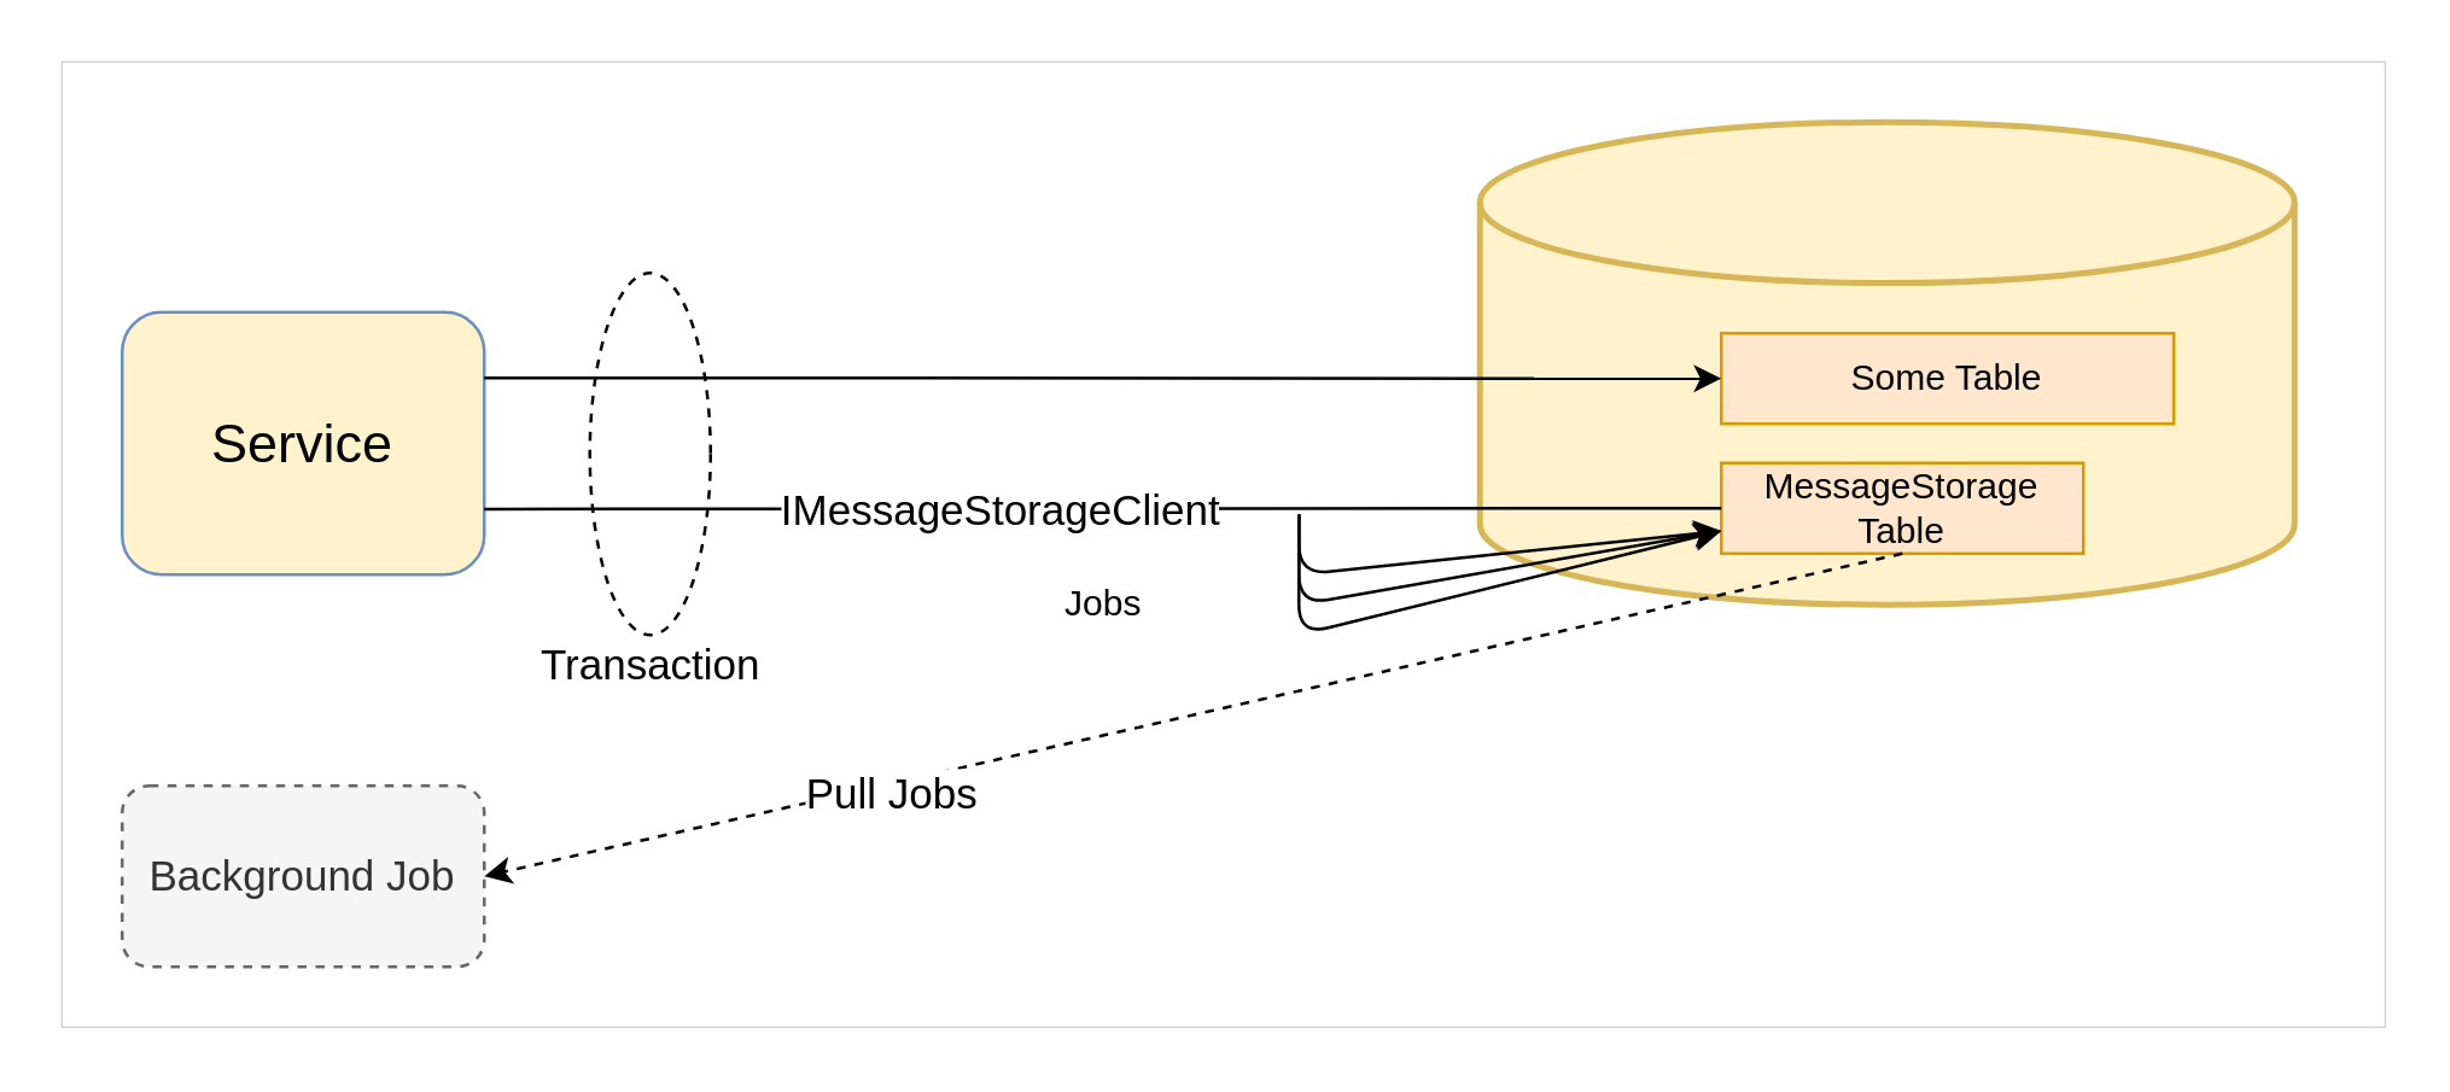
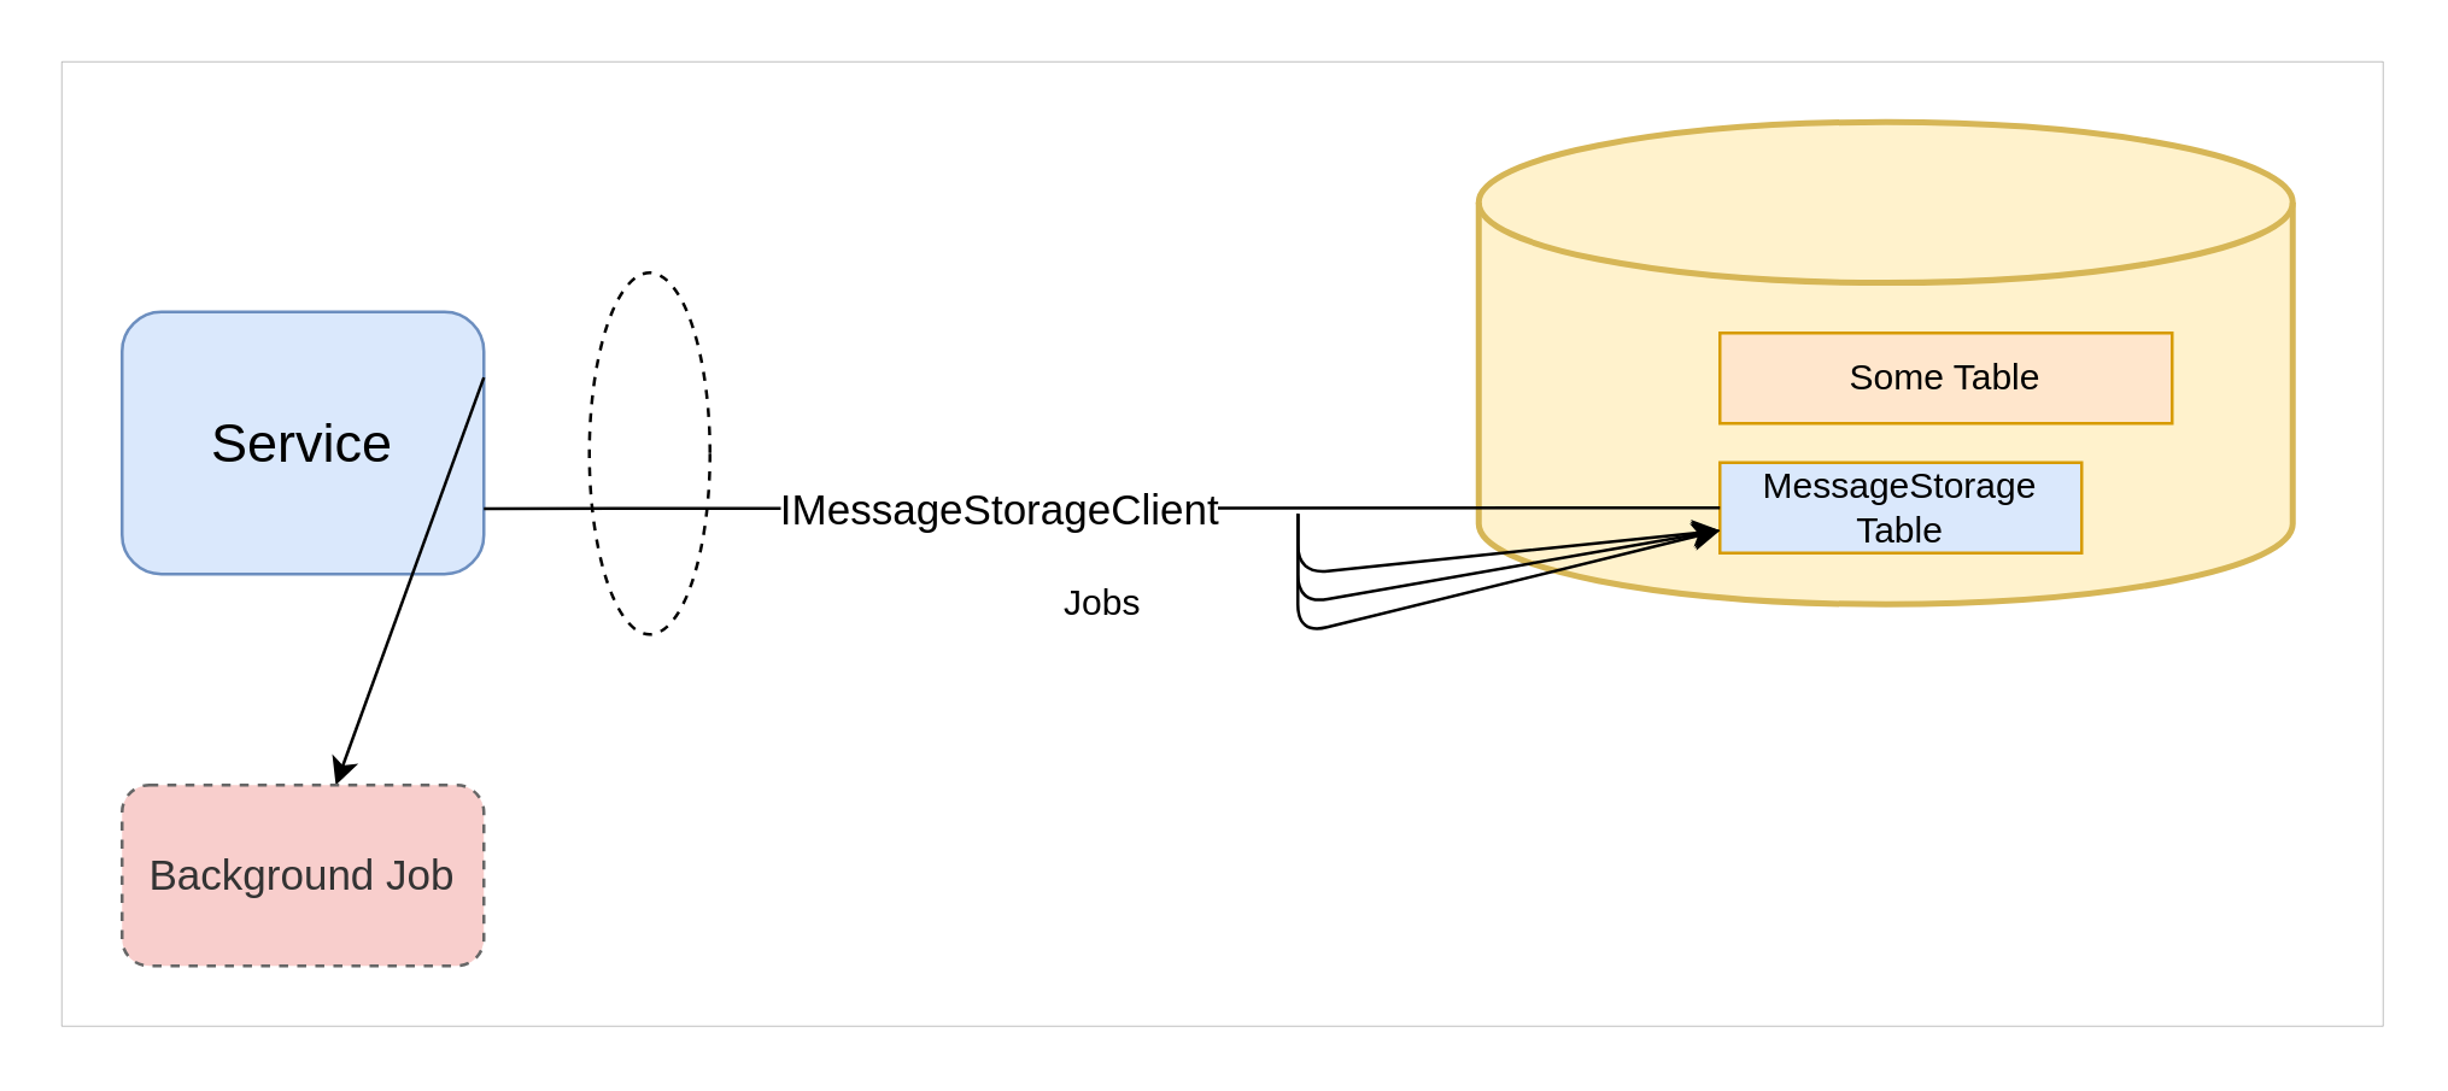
- <mxCell id="6" value="" style="endArrow=classic;html=1;exitX=1;exitY=0.25;exitDx=0;exitDy=0;entryX=0;entryY=0.5;entryDx=0;entryDy=0;" parent="1" source="2" target="4" edge="1"><mxGeometry width="50" height="50" relative="1" as="geometry"><mxPoint x="260" y="160" as="sourcePoint" /><mxPoint x="310" y="110" as="targetPoint" /></mxGeometry></mxCell>
+ <mxCell id="6" value="" style="endArrow=classic;html=1;exitX=1;exitY=0.25;exitDx=0;exitDy=0;" parent="1" source="2" target="11" edge="1"><mxGeometry width="50" height="50" relative="1" as="geometry"><mxPoint x="260" y="160" as="sourcePoint" /><mxPoint x="310" y="110" as="targetPoint" /></mxGeometry></mxCell>
- <mxCell id="2" value="&lt;font style=&quot;font-size: 18px&quot;&gt;Service&lt;/font&gt;" style="rounded=1;whiteSpace=wrap;html=1;fillColor=#fff2cc;strokeColor=#6c8ebf;" parent="1" vertex="1"><mxGeometry x="40" y="103" width="120" height="87" as="geometry" /></mxCell>
+ <mxCell id="2" value="&lt;font style=&quot;font-size: 18px&quot;&gt;Service&lt;/font&gt;" style="rounded=1;whiteSpace=wrap;html=1;fillColor=#dae8fc;strokeColor=#6c8ebf;" parent="1" vertex="1"><mxGeometry x="40" y="103" width="120" height="87" as="geometry" /></mxCell>
- <mxCell id="5" value="MessageStorage Table" style="rounded=0;whiteSpace=wrap;html=1;fillColor=#ffe6cc;strokeColor=#d79b00;" parent="1" vertex="1"><mxGeometry x="570" y="153" width="120" height="30" as="geometry" /></mxCell>
+ <mxCell id="5" value="MessageStorage Table" style="rounded=0;whiteSpace=wrap;html=1;fillColor=#dae8fc;strokeColor=#d79b00;" parent="1" vertex="1"><mxGeometry x="570" y="153" width="120" height="30" as="geometry" /></mxCell>
- <mxCell id="12" value="" style="endArrow=classic;html=1;entryX=1;entryY=0.5;entryDx=0;entryDy=0;exitX=0.5;exitY=1;exitDx=0;exitDy=0;dashed=1;" parent="1" source="5" target="11" edge="1"><mxGeometry width="50" height="50" relative="1" as="geometry"><mxPoint x="420" y="500" as="sourcePoint" /><mxPoint x="470" y="450" as="targetPoint" /></mxGeometry></mxCell>
- <mxCell id="13" value="&lt;font style=&quot;font-size: 14px&quot;&gt;Pull Jobs&lt;br&gt;&lt;/font&gt;" style="edgeLabel;html=1;align=center;verticalAlign=middle;resizable=0;points=[];" parent="12" vertex="1" connectable="0"><mxGeometry x="0.427" y="3" relative="1" as="geometry"><mxPoint x="-1" as="offset" /></mxGeometry></mxCell>
- <mxCell id="10" value="&lt;font style=&quot;font-size: 14px&quot;&gt;Transaction&lt;/font&gt;" style="text;html=1;align=center;verticalAlign=middle;resizable=0;points=[];autosize=1;strokeColor=none;" parent="1" vertex="1"><mxGeometry x="170" y="210" width="90" height="20" as="geometry" /></mxCell>
- <mxCell id="11" value="&lt;font style=&quot;font-size: 14px&quot;&gt;Background Job&lt;/font&gt;" style="rounded=1;whiteSpace=wrap;html=1;dashed=1;fillColor=#f5f5f5;strokeColor=#666666;fontColor=#333333;" parent="1" vertex="1"><mxGeometry x="40" y="260" width="120" height="60" as="geometry" /></mxCell>
+ <mxCell id="11" value="&lt;font style=&quot;font-size: 14px&quot;&gt;Background Job&lt;/font&gt;" style="rounded=1;whiteSpace=wrap;html=1;dashed=1;fillColor=#f8cecc;strokeColor=#666666;fontColor=#333333;" parent="1" vertex="1"><mxGeometry x="40" y="260" width="120" height="60" as="geometry" /></mxCell>
